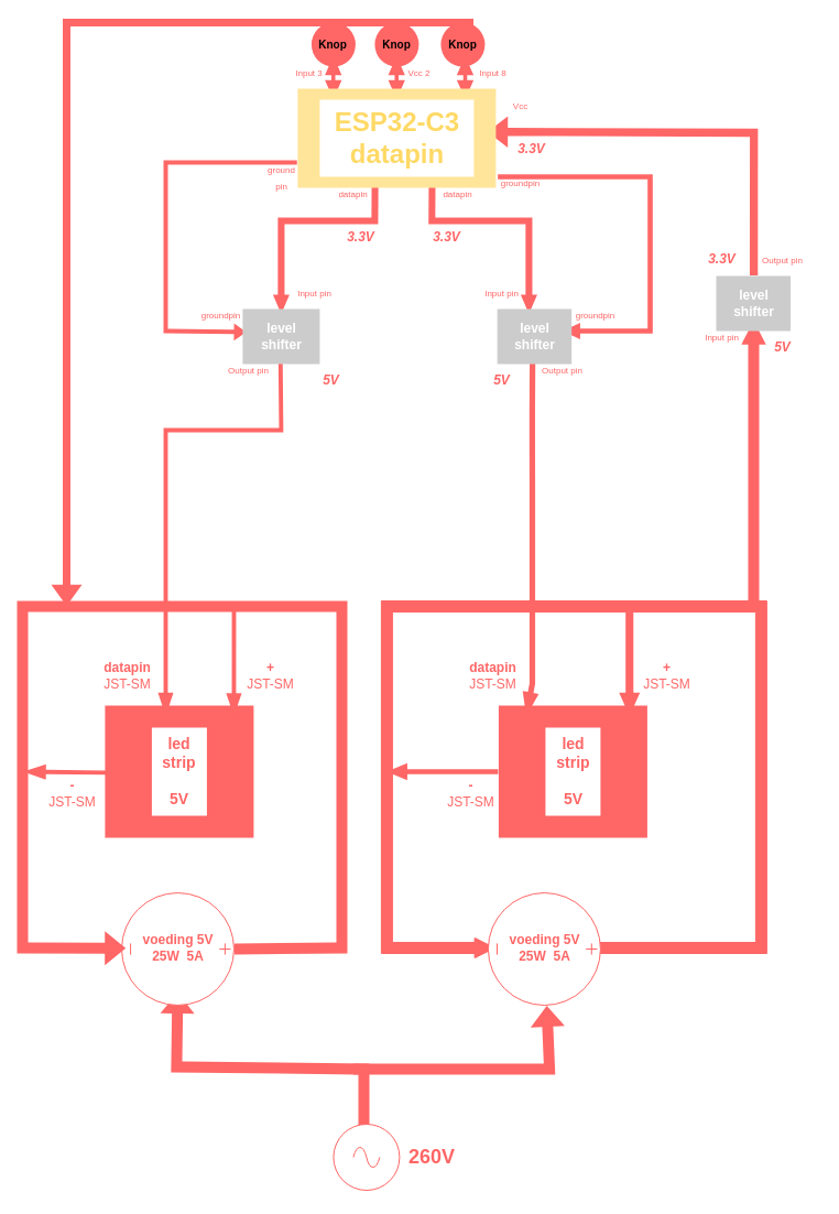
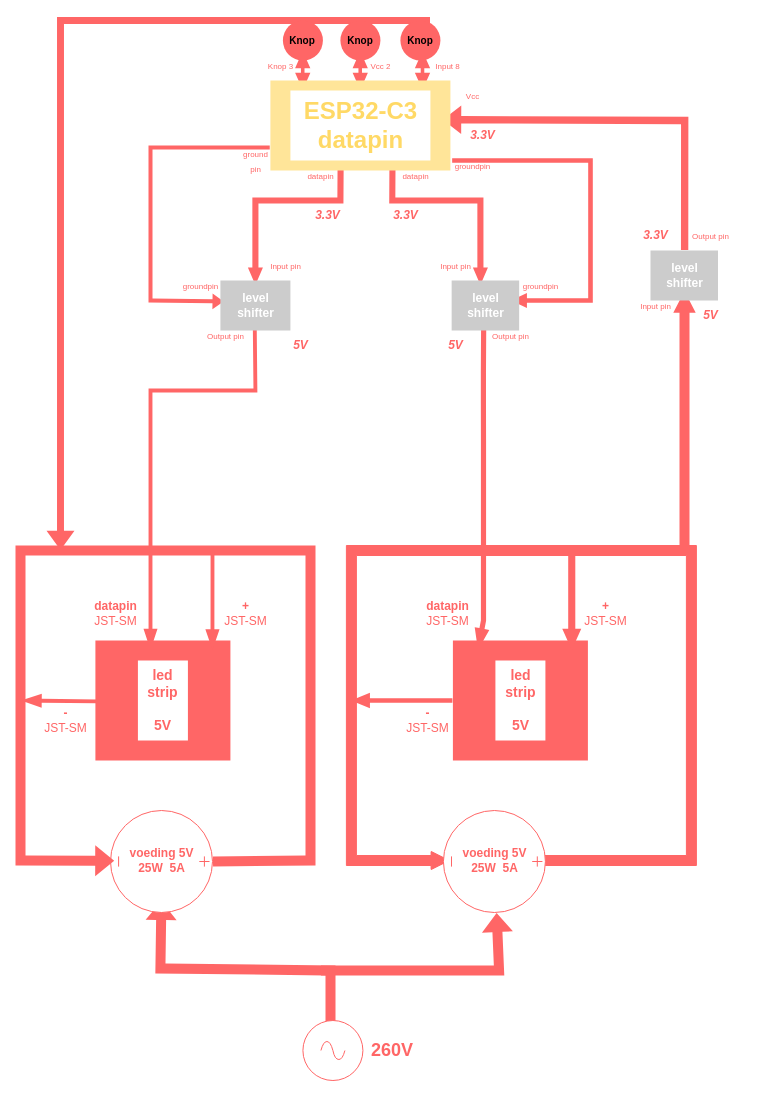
- <mxCell id="63" value="&lt;font color=&quot;#ff6666&quot; style=&quot;font-size: 8px;&quot;&gt;Input 3&lt;/font&gt;" style="text;html=1;align=center;verticalAlign=middle;resizable=0;points=[];autosize=1;strokeColor=none;fillColor=none;" vertex="1" parent="1"><mxGeometry x="254.91" y="50" width="50" height="30" as="geometry" /></mxCell>
+ <mxCell id="63" value="&lt;font color=&quot;#ff6666&quot; style=&quot;font-size: 8px;&quot;&gt;Knop 3&lt;/font&gt;" style="text;html=1;align=center;verticalAlign=middle;resizable=0;points=[];autosize=1;strokeColor=none;fillColor=none;" vertex="1" parent="1"><mxGeometry x="254.91" y="50" width="50" height="30" as="geometry" /></mxCell>
